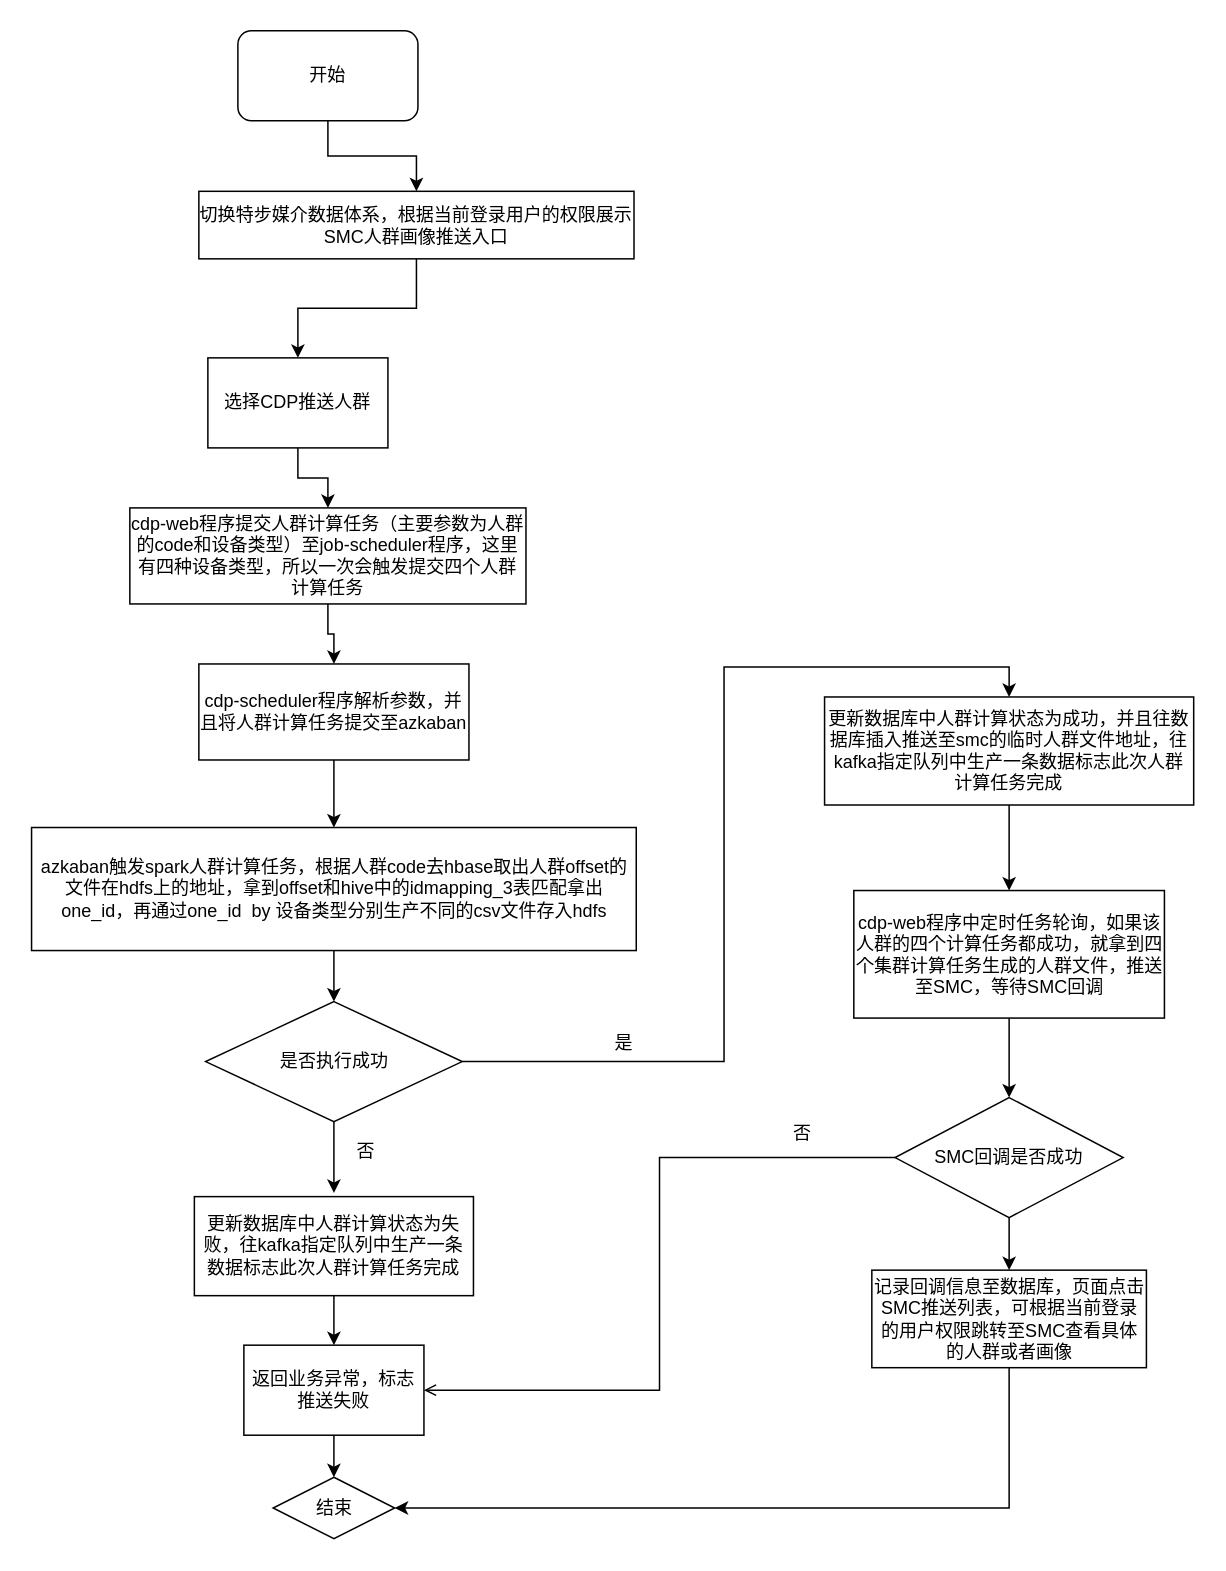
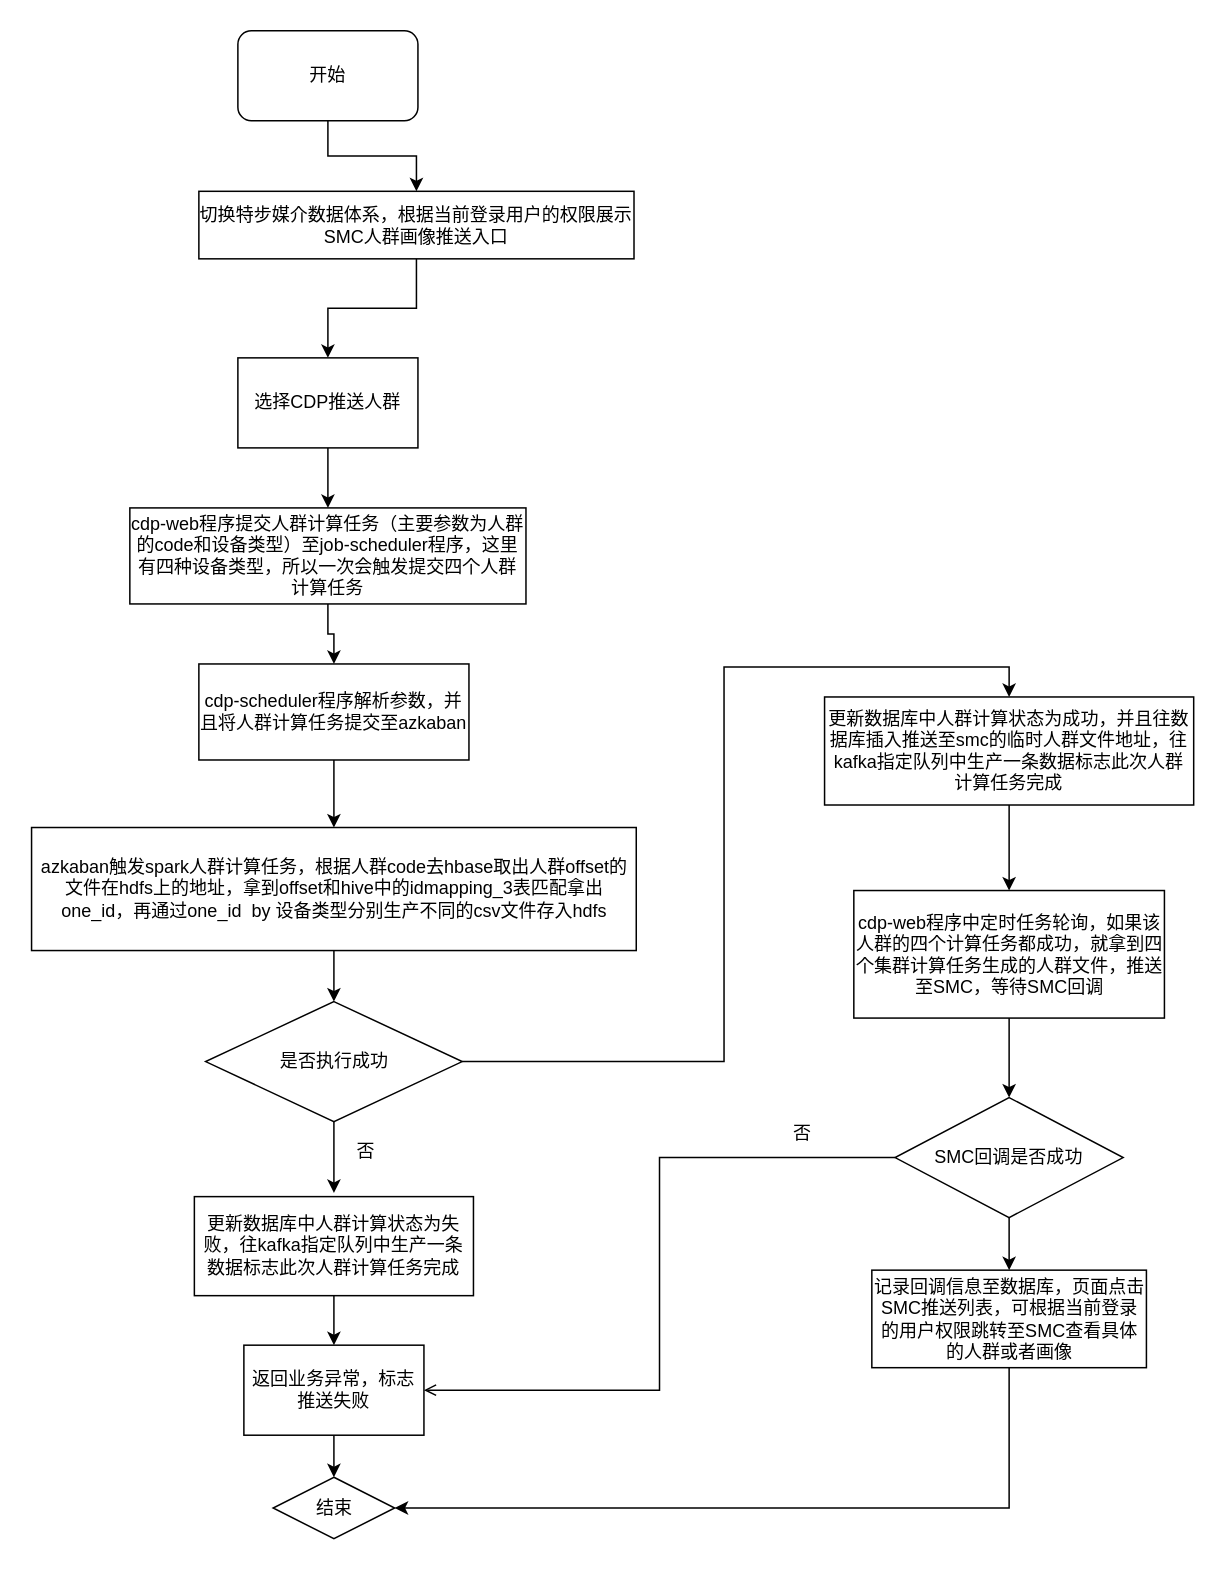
- <mxCell id="9" value="选择CDP推送人群" style="rounded=0;whiteSpace=wrap;html=1;" vertex="1" parent="1"><mxGeometry x="138" y="238" width="120" height="60" as="geometry" /></mxCell>
+ <mxCell id="9" value="选择CDP推送人群" style="rounded=0;whiteSpace=wrap;html=1;" vertex="1" parent="1"><mxGeometry x="158" y="238" width="120" height="60" as="geometry" /></mxCell>
- <mxCell id="19" value="是" style="text;html=1;align=center;verticalAlign=middle;resizable=0;points=[];autosize=1;strokeColor=none;fillColor=none;" vertex="1" parent="1"><mxGeometry x="400" y="682" width="30" height="26" as="geometry" /></mxCell>
